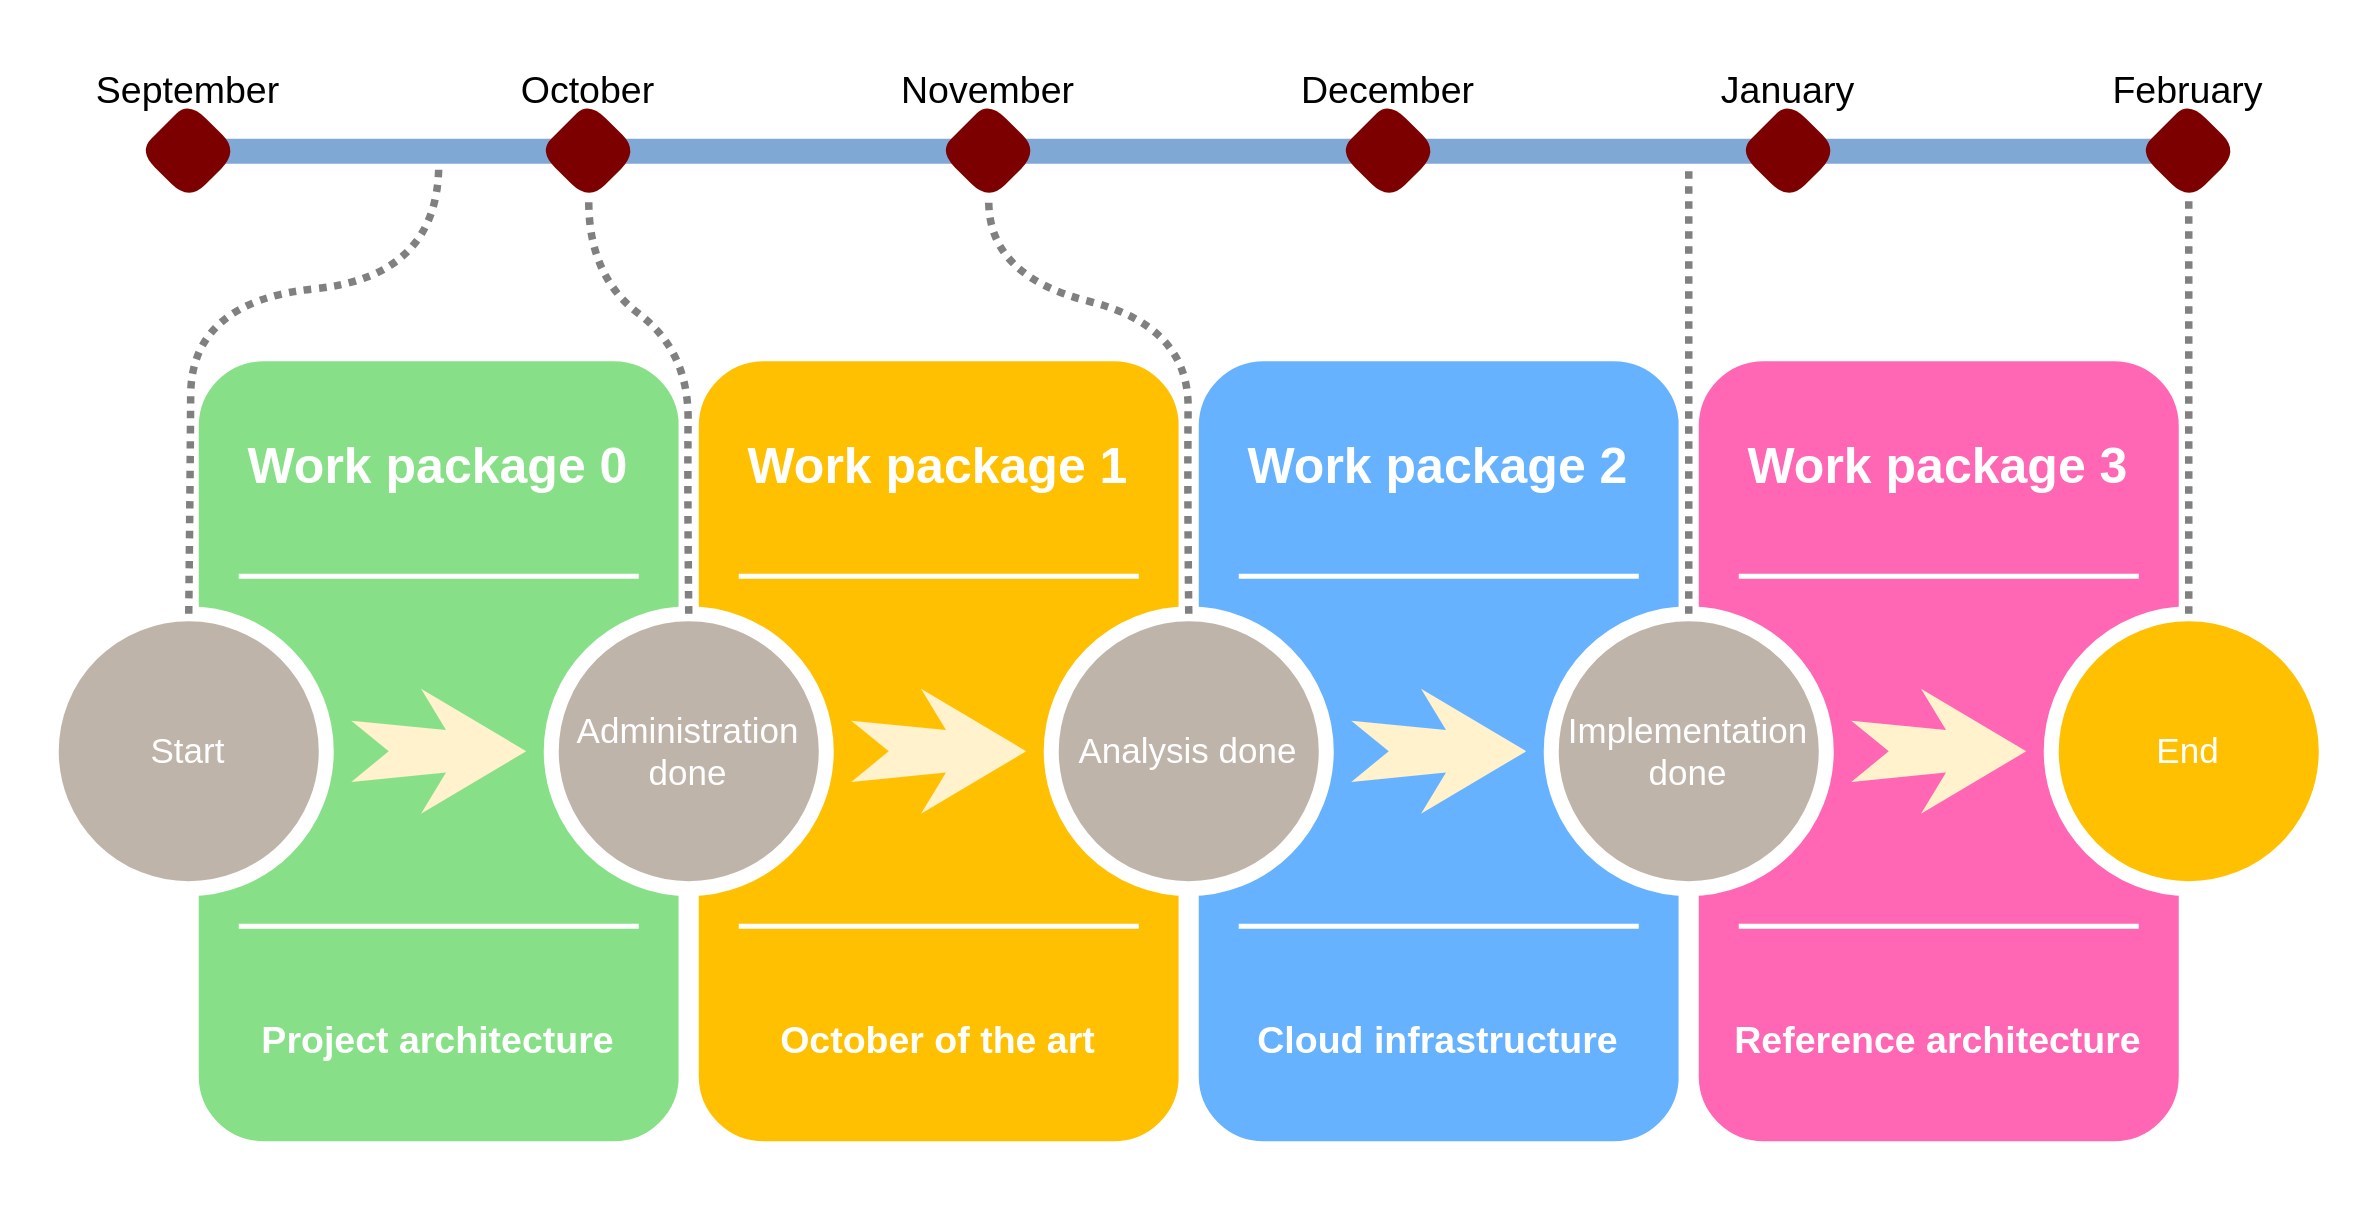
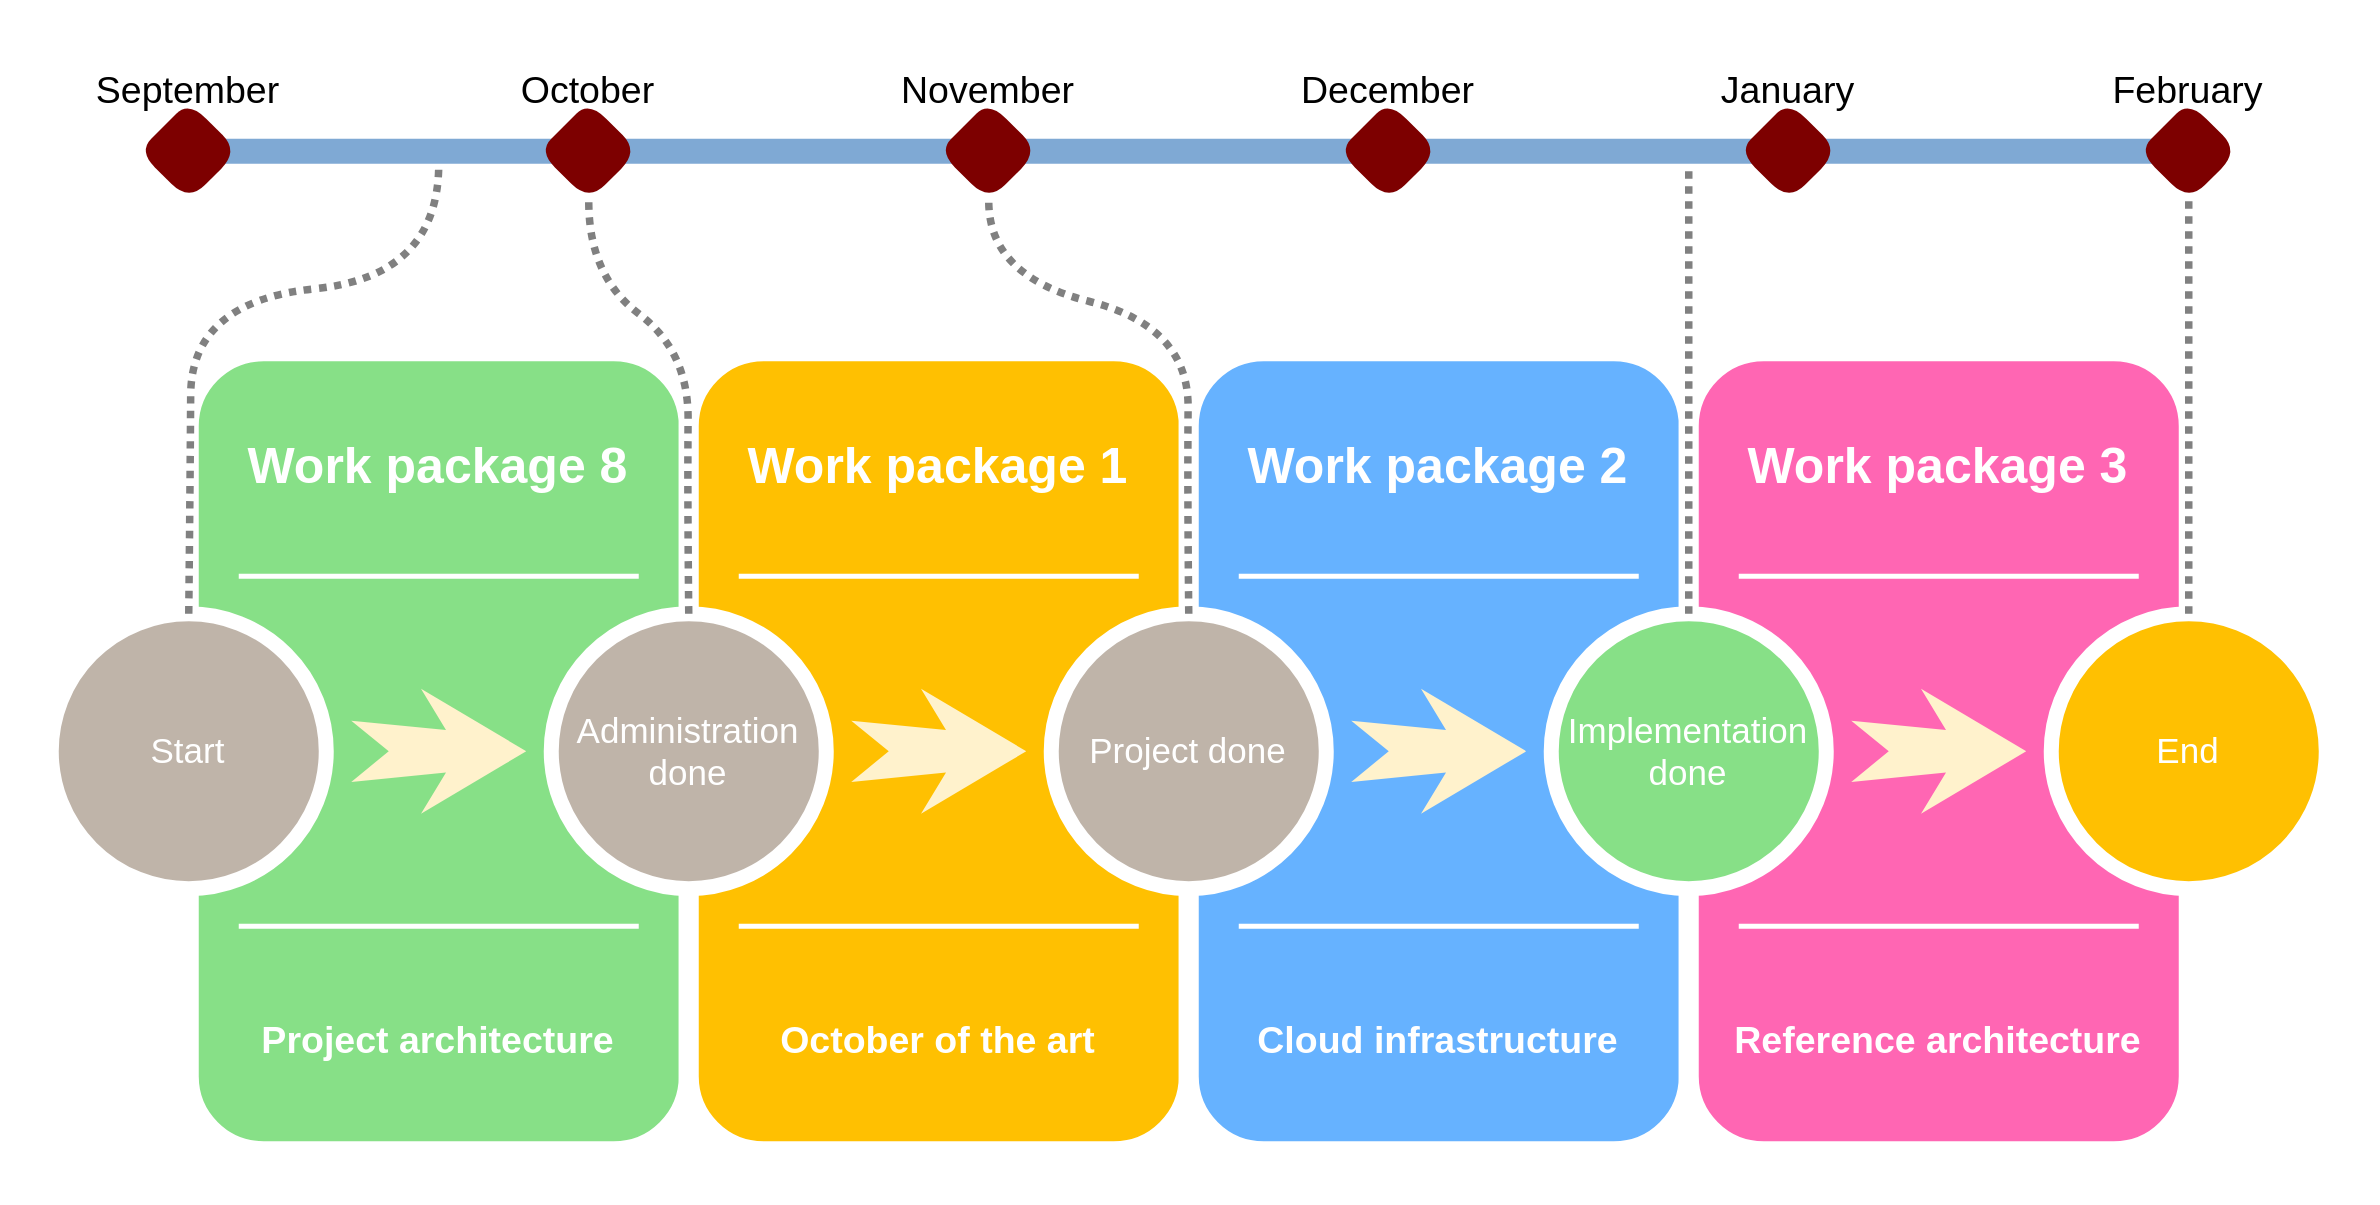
- <mxCell id="8" value="Work package 0" style="text;html=1;strokeColor=none;fillColor=none;align=center;verticalAlign=middle;whiteSpace=wrap;rounded=0;shadow=0;fontSize=20;fontColor=#FFFFFF;fontStyle=1" parent="1" vertex="1"><mxGeometry x="75" y="150" width="200" height="70" as="geometry" /></mxCell>
+ <mxCell id="8" value="Work package 8" style="text;html=1;strokeColor=none;fillColor=none;align=center;verticalAlign=middle;whiteSpace=wrap;rounded=0;shadow=0;fontSize=20;fontColor=#FFFFFF;fontStyle=1" parent="1" vertex="1"><mxGeometry x="75" y="150" width="200" height="70" as="geometry" /></mxCell>
- <mxCell id="34" value="Analysis done" style="ellipse;whiteSpace=wrap;html=1;rounded=0;shadow=0;strokeWidth=6;fontSize=14;align=center;fillColor=#BFB4A9;strokeColor=#FFFFFF;fontColor=#FFFFFF;fontStyle=0" parent="1" vertex="1"><mxGeometry x="420" y="245" width="110" height="110" as="geometry" /></mxCell>
+ <mxCell id="34" value="Project done" style="ellipse;whiteSpace=wrap;html=1;rounded=0;shadow=0;strokeWidth=6;fontSize=14;align=center;fillColor=#BFB4A9;strokeColor=#FFFFFF;fontColor=#FFFFFF;fontStyle=0" parent="1" vertex="1"><mxGeometry x="420" y="245" width="110" height="110" as="geometry" /></mxCell>
- <mxCell id="35" value="Implementation done" style="ellipse;whiteSpace=wrap;html=1;rounded=0;shadow=0;strokeWidth=6;fontSize=14;align=center;fillColor=#BFB4A9;strokeColor=#FFFFFF;fontColor=#FFFFFF;fontStyle=0" parent="1" vertex="1"><mxGeometry x="620" y="245" width="110" height="110" as="geometry" /></mxCell>
+ <mxCell id="35" value="Implementation done" style="ellipse;whiteSpace=wrap;html=1;rounded=0;shadow=0;strokeWidth=6;fontSize=14;align=center;fillColor=#87e087;strokeColor=#FFFFFF;fontColor=#FFFFFF;fontStyle=0;" parent="1" vertex="1"><mxGeometry x="620" y="245" width="110" height="110" as="geometry" /></mxCell>
